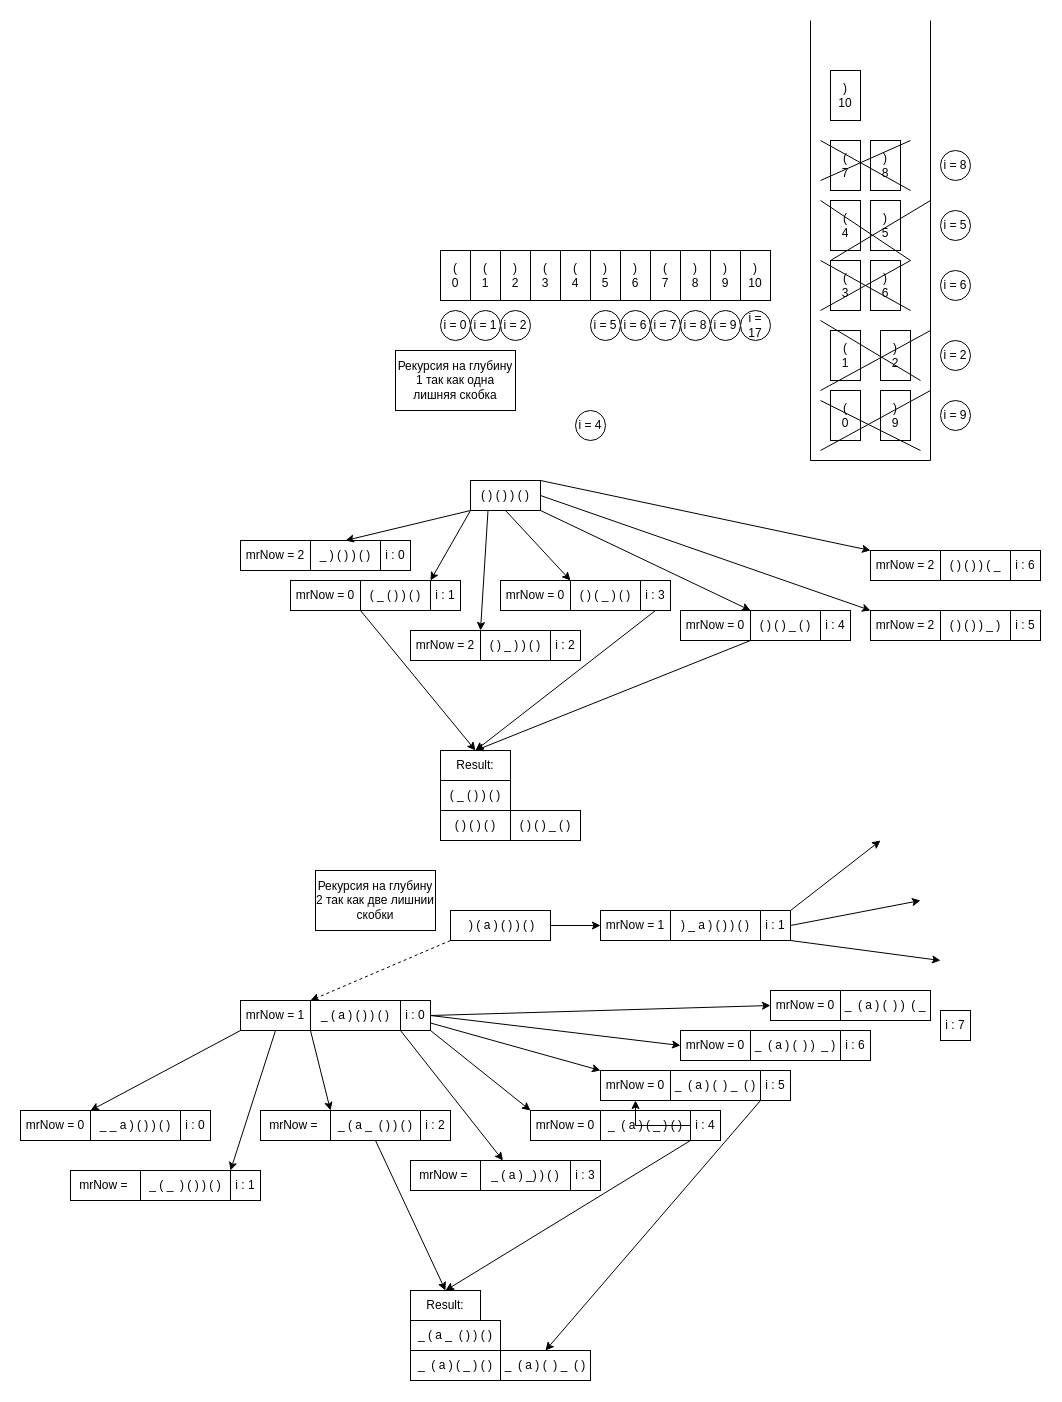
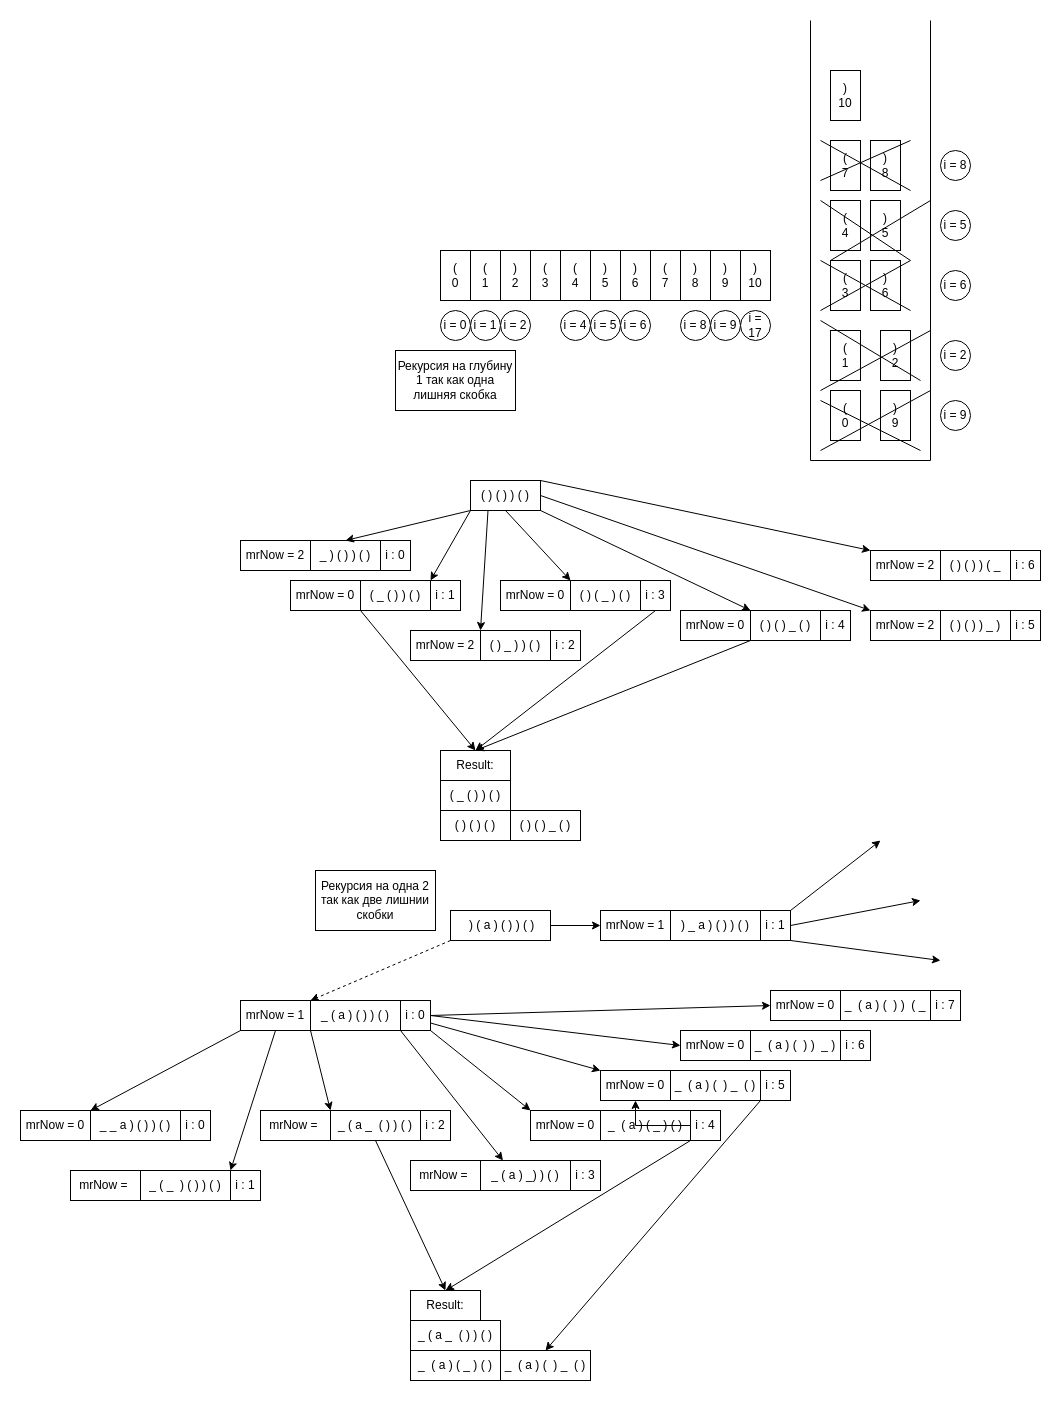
- <mxCell id="39" value="i = 7" style="ellipse;whiteSpace=wrap;html=1;aspect=fixed;" vertex="1" parent="1"><mxGeometry x="650" y="310" width="30" height="30" as="geometry" /></mxCell>
- <mxCell id="28" value="i = 4" style="ellipse;whiteSpace=wrap;html=1;aspect=fixed;" vertex="1" parent="1"><mxGeometry x="575" y="410" width="30" height="30" as="geometry" /></mxCell>
+ <mxCell id="28" value="i = 4" style="ellipse;whiteSpace=wrap;html=1;aspect=fixed;" vertex="1" parent="1"><mxGeometry x="560" y="310" width="30" height="30" as="geometry" /></mxCell>
- <mxCell id="141" value="Рекурсия на глубину 2 так как две лишнии скобки" style="rounded=0;whiteSpace=wrap;html=1;" vertex="1" parent="1"><mxGeometry x="315" y="870" width="120" height="60" as="geometry" /></mxCell>
+ <mxCell id="141" value="Рекурсия на одна 2 так как две лишнии скобки" style="rounded=0;whiteSpace=wrap;html=1;" vertex="1" parent="1"><mxGeometry x="315" y="870" width="120" height="60" as="geometry" /></mxCell>
- <mxCell id="130" value="i : 7" style="rounded=0;whiteSpace=wrap;html=1;" vertex="1" parent="1"><mxGeometry x="940" y="1010" width="30" height="30" as="geometry" /></mxCell>
+ <mxCell id="130" value="i : 7" style="rounded=0;whiteSpace=wrap;html=1;" vertex="1" parent="1"><mxGeometry x="930" y="990" width="30" height="30" as="geometry" /></mxCell>
